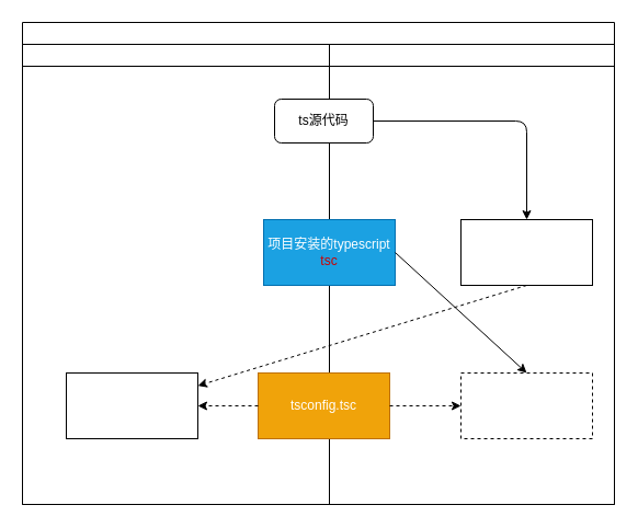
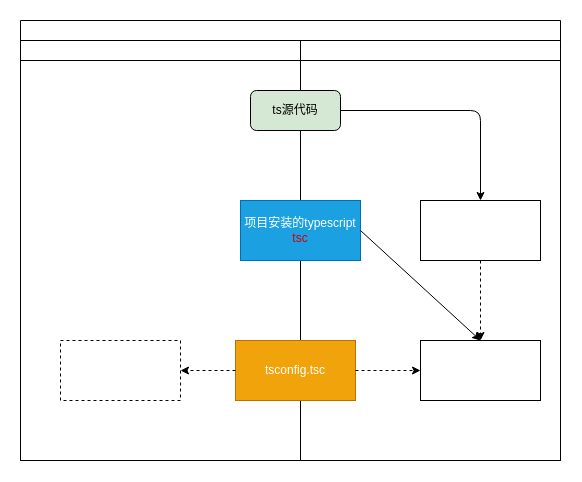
- <mxCell id="11" value="ts源代码" style="rounded=1;whiteSpace=wrap;html=1;" vertex="1" parent="5"><mxGeometry x="-50" y="50" width="90" height="40" as="geometry" /></mxCell>
+ <mxCell id="11" value="ts源代码" style="rounded=1;whiteSpace=wrap;html=1;fillColor=#d5e8d4;" vertex="1" parent="5"><mxGeometry x="-50" y="50" width="90" height="40" as="geometry" /></mxCell>
- <mxCell id="10" style="edgeStyle=none;html=1;exitX=0.5;exitY=1;exitDx=0;exitDy=0;dashed=1;fontColor=#FFFFFF;" edge="1" parent="5" source="9" target="4"><mxGeometry relative="1" as="geometry" /></mxCell>
+ <mxCell id="10" style="edgeStyle=none;html=1;exitX=0.5;exitY=1;exitDx=0;exitDy=0;dashed=1;fontColor=#FFFFFF;" edge="1" parent="5" source="9" target="7"><mxGeometry relative="1" as="geometry" /></mxCell>
- <mxCell id="4" value="ts代码编译" style="rounded=0;whiteSpace=wrap;html=1;fontColor=#FFFFFF;fillColor=none;" vertex="1" parent="3"><mxGeometry x="40" y="300" width="120" height="60" as="geometry" /></mxCell>
+ <mxCell id="4" value="ts代码编译" style="rounded=0;whiteSpace=wrap;html=1;fontColor=#FFFFFF;fillColor=none;dashed=1;" vertex="1" parent="3"><mxGeometry x="40" y="300" width="120" height="60" as="geometry" /></mxCell>
- <mxCell id="7" value="ts代码类型检查" style="rounded=0;whiteSpace=wrap;html=1;fontColor=#FFFFFF;fillColor=none;dashed=1;" vertex="1" parent="5"><mxGeometry x="120" y="300" width="120" height="60" as="geometry" /></mxCell>
+ <mxCell id="7" value="ts代码类型检查" style="rounded=0;whiteSpace=wrap;html=1;fontColor=#FFFFFF;fillColor=none;" vertex="1" parent="5"><mxGeometry x="120" y="300" width="120" height="60" as="geometry" /></mxCell>
